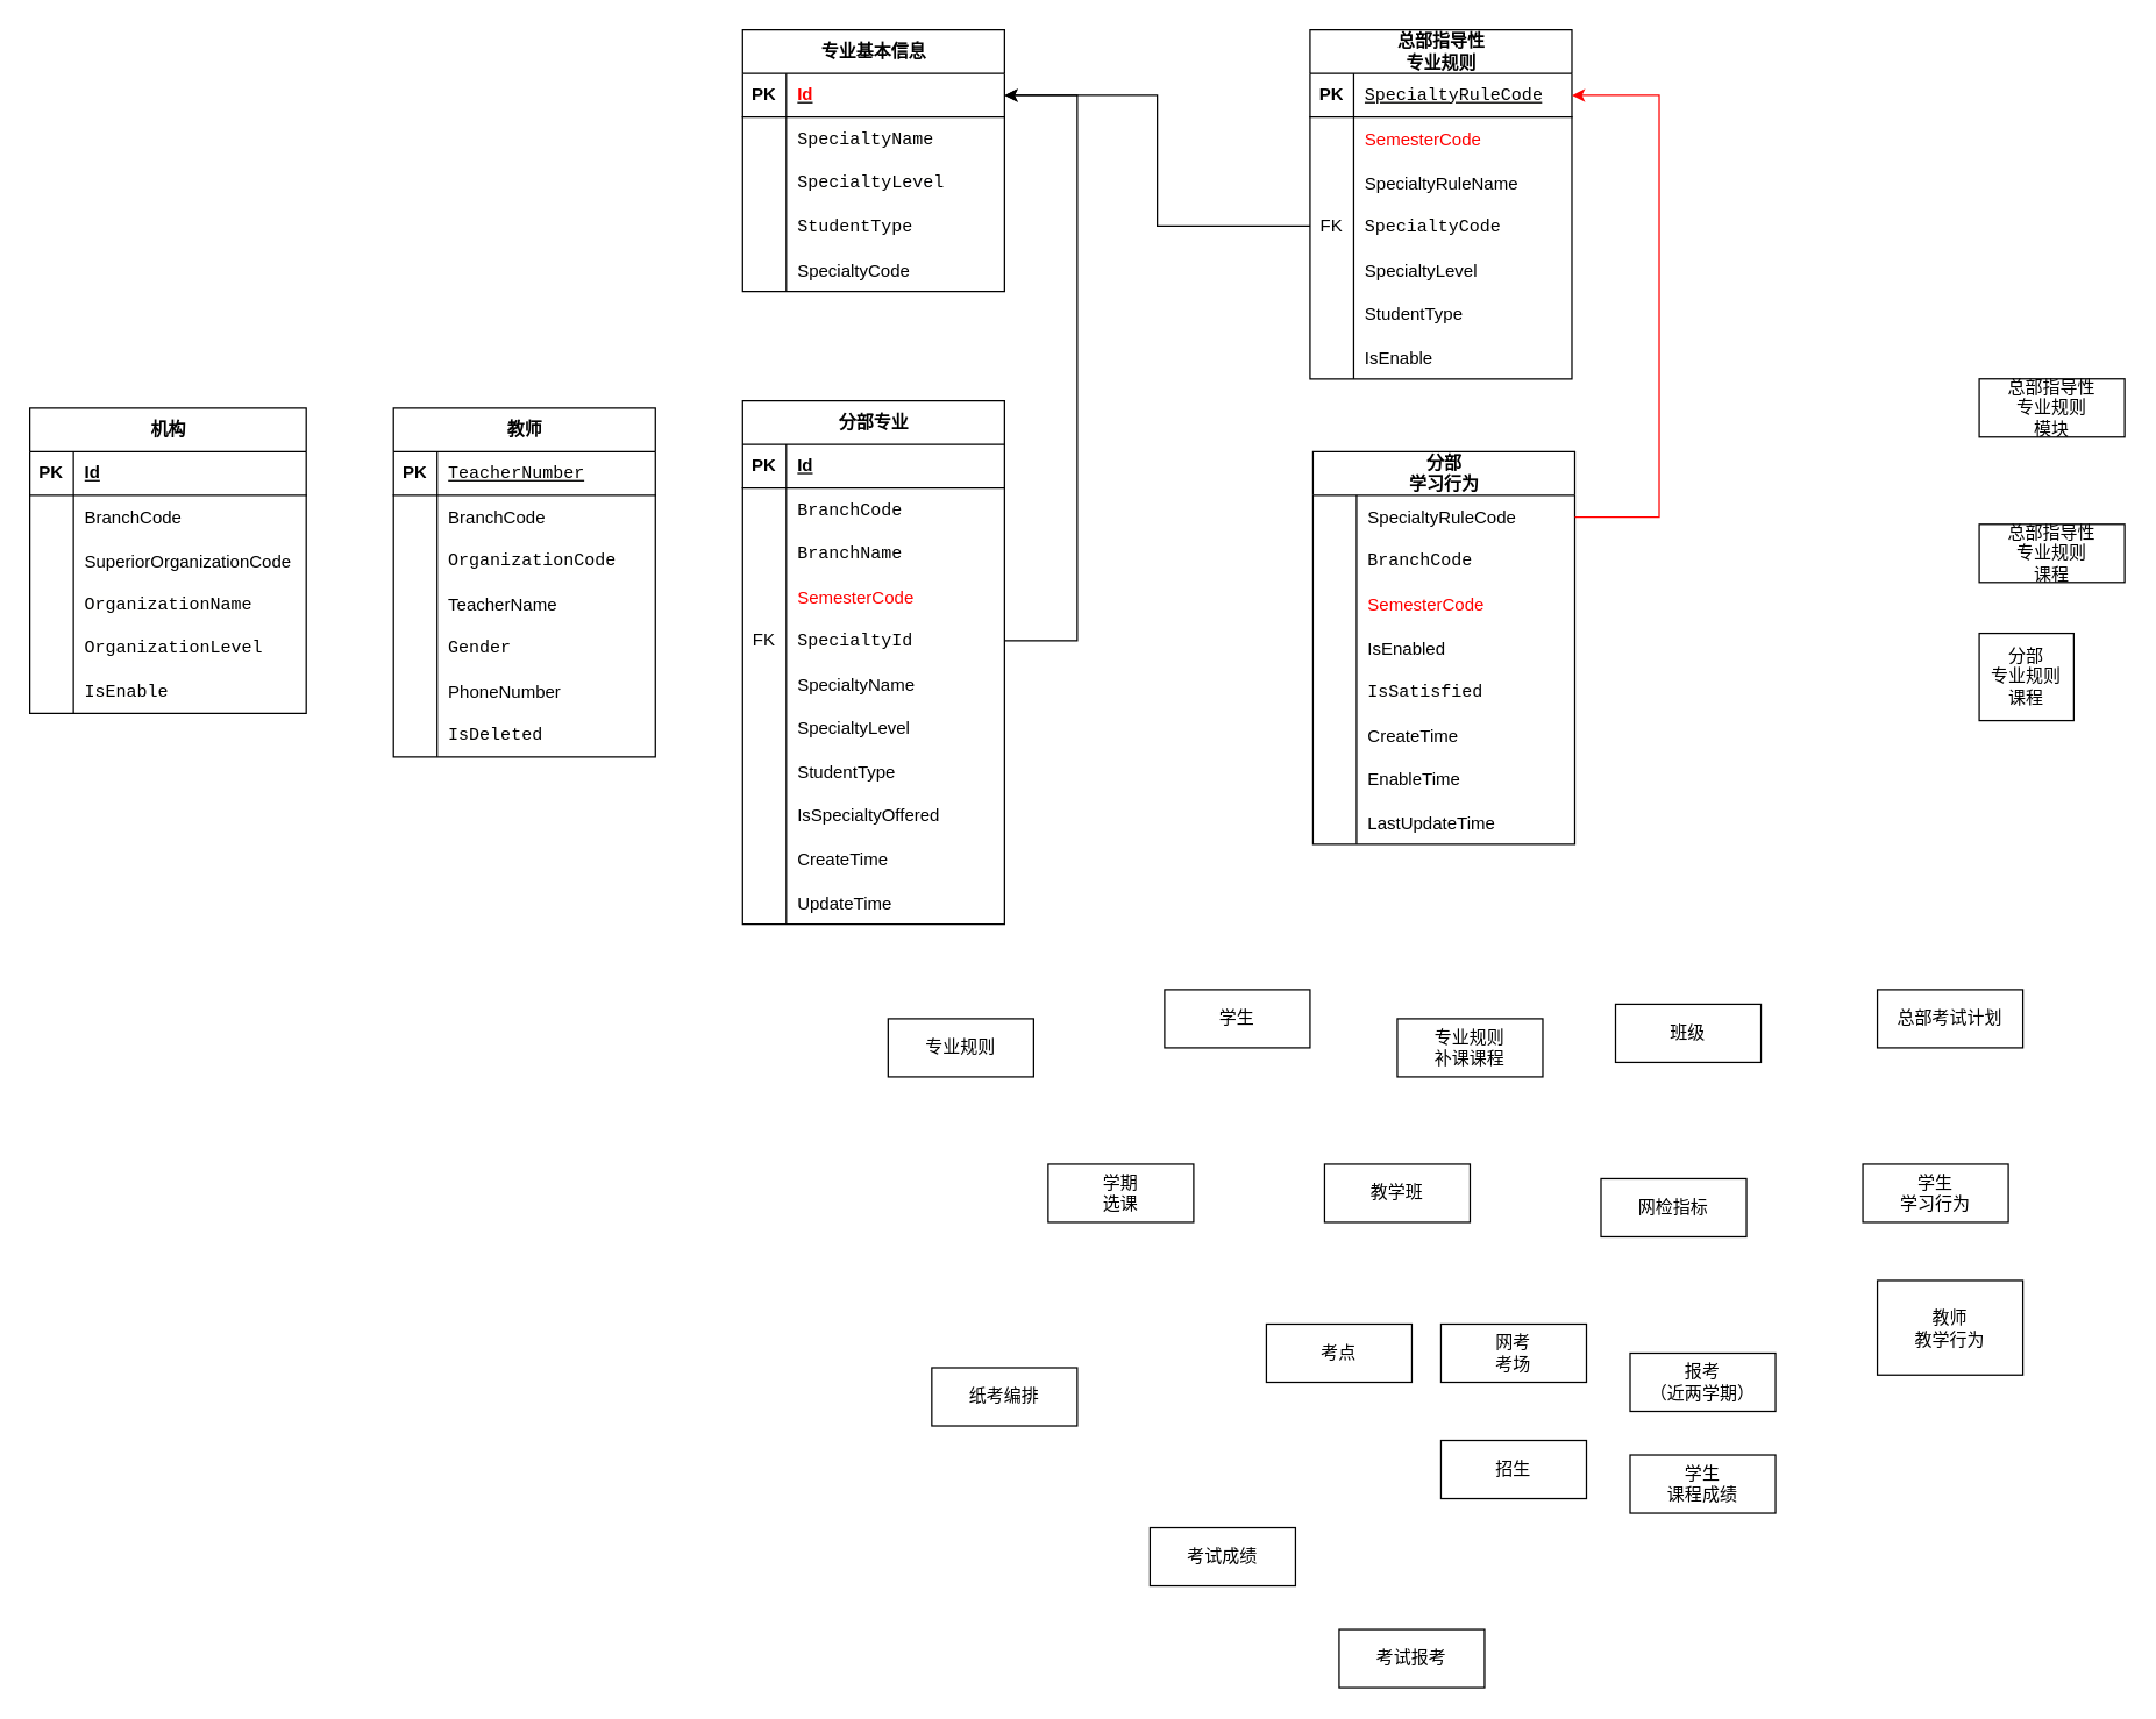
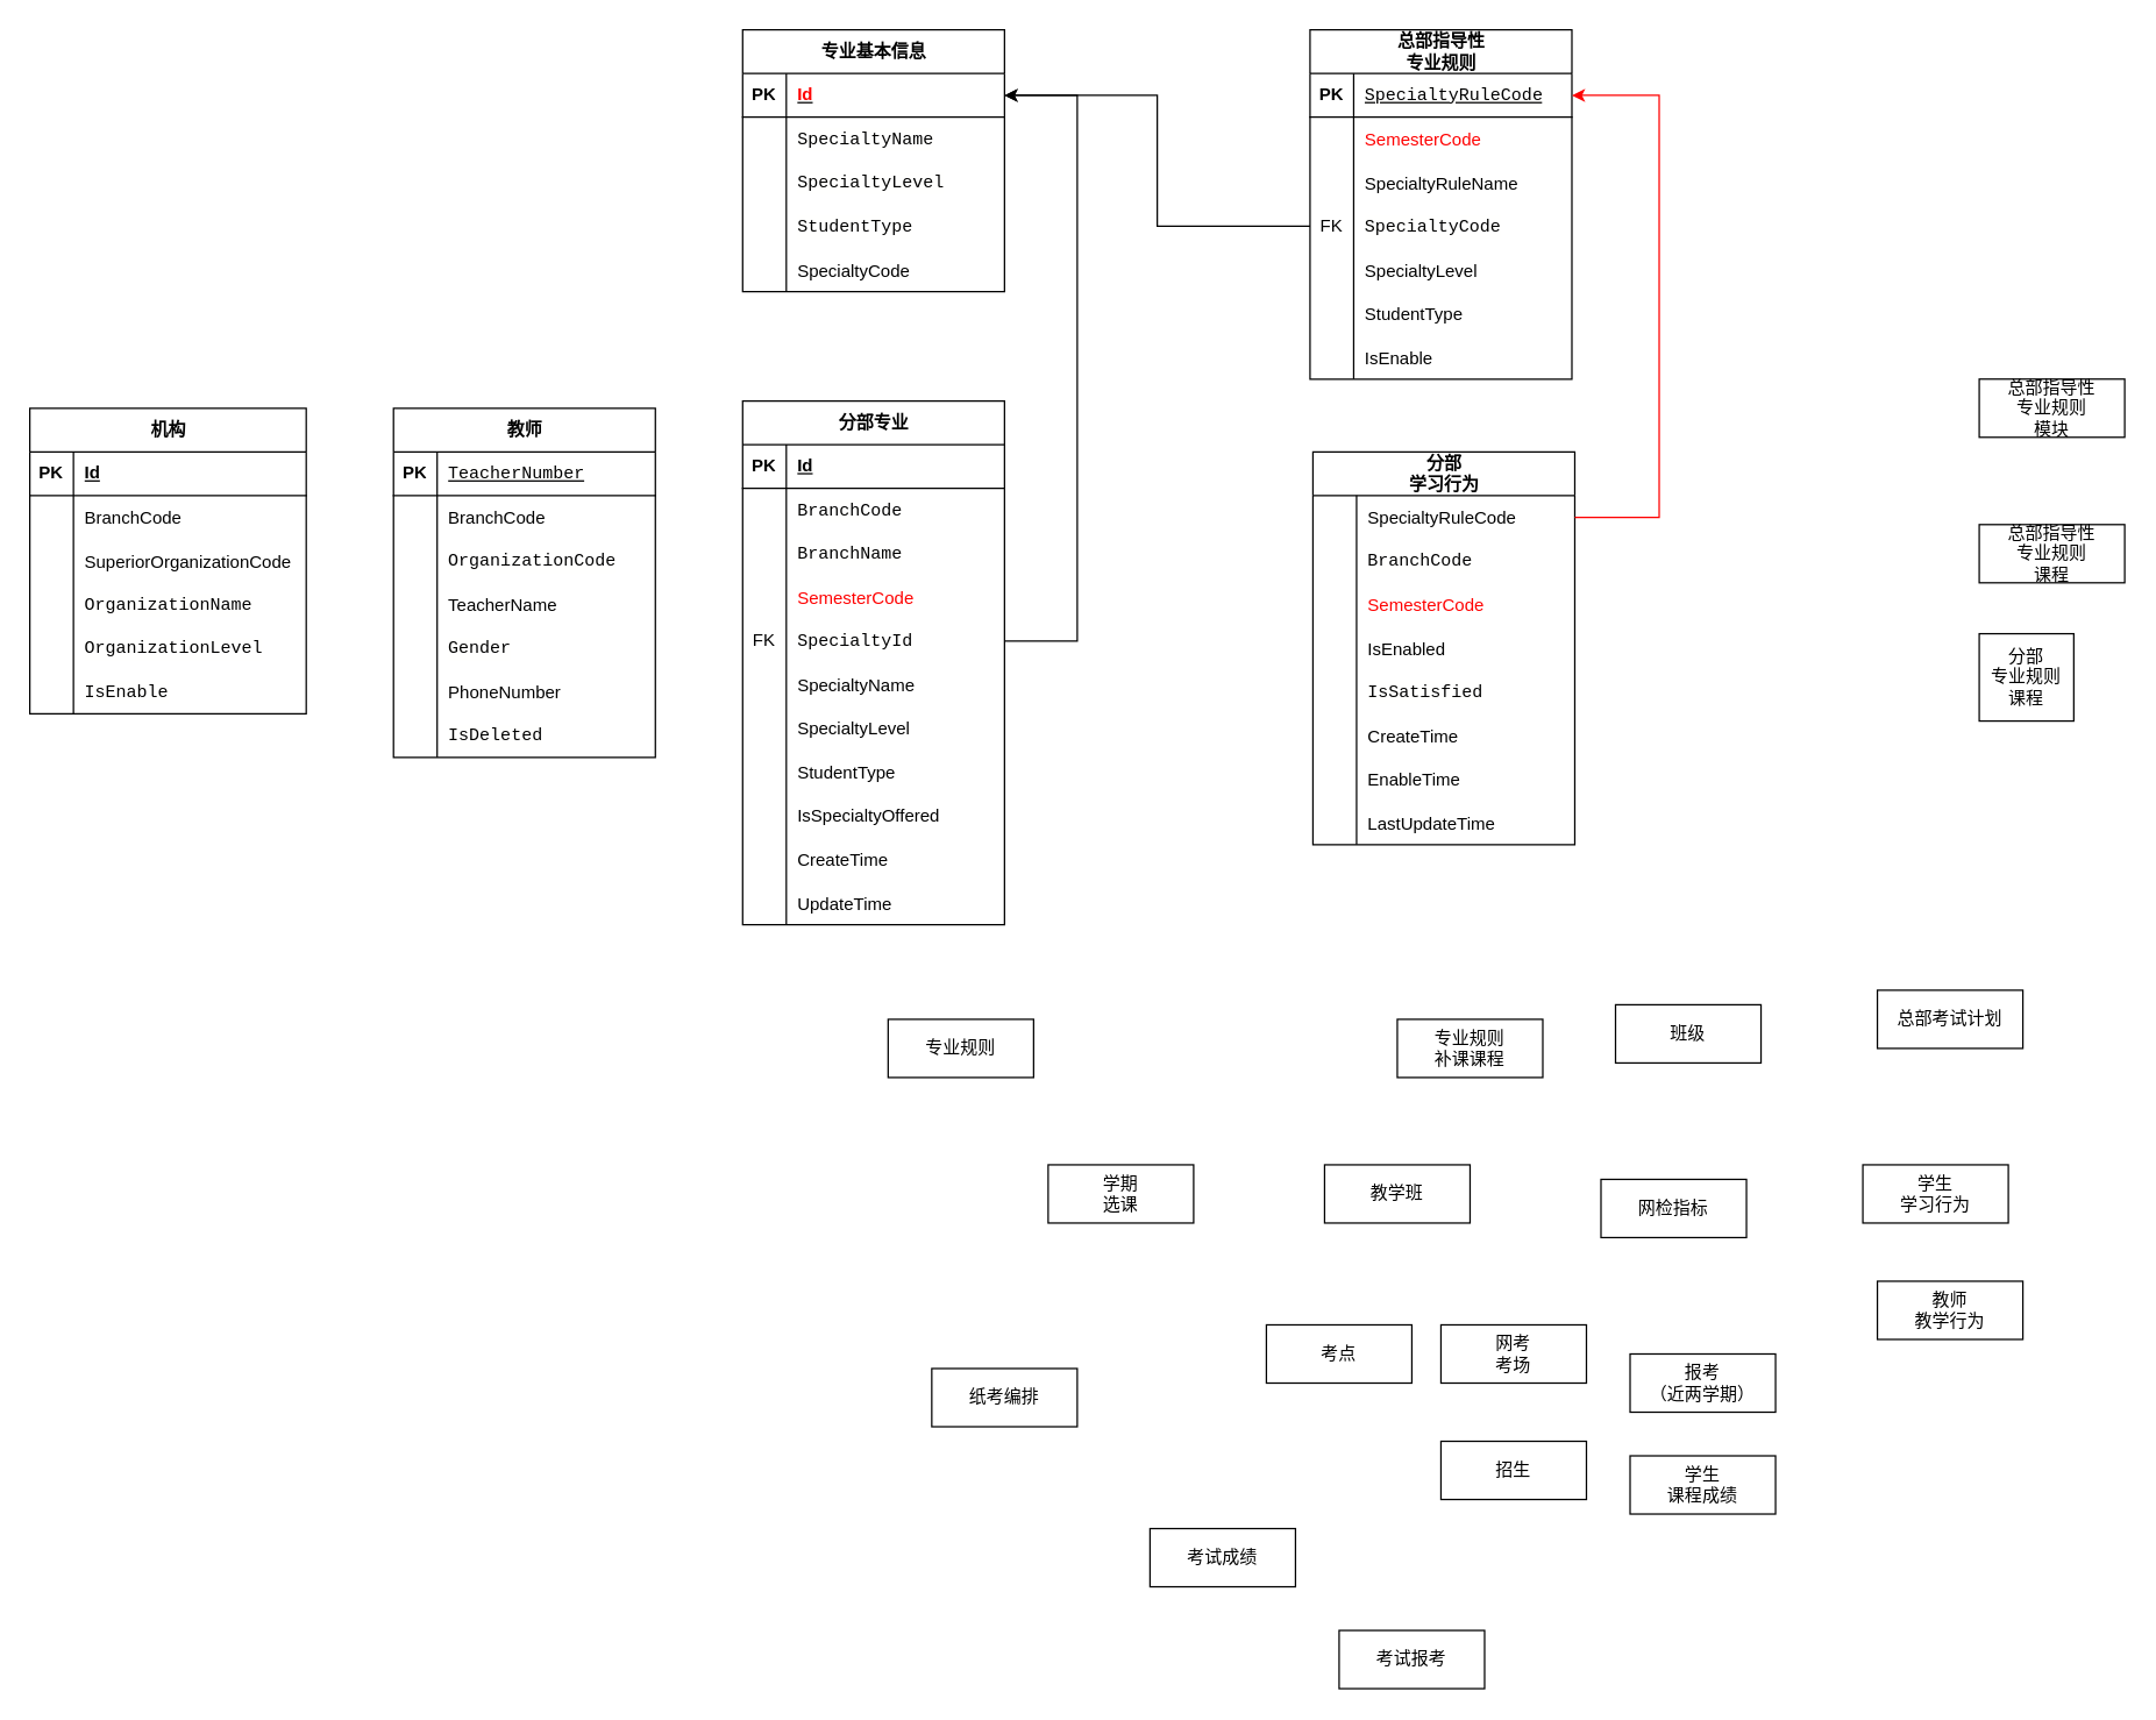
- <mxCell id="9" value="学生" style="whiteSpace=wrap;html=1;align=center;" vertex="1" parent="1"><mxGeometry x="800" y="680" width="100" height="40" as="geometry" /></mxCell>
- <mxCell id="18" value="&lt;div&gt;教师&lt;/div&gt;&lt;div&gt;教学行为&lt;br&gt;&lt;/div&gt;" style="whiteSpace=wrap;html=1;align=center;" vertex="1" parent="1"><mxGeometry x="1290" y="880" width="100" height="65" as="geometry" /></mxCell>
+ <mxCell id="18" value="&lt;div&gt;教师&lt;/div&gt;&lt;div&gt;教学行为&lt;br&gt;&lt;/div&gt;" style="whiteSpace=wrap;html=1;align=center;" vertex="1" parent="1"><mxGeometry x="1290" y="880" width="100" height="40" as="geometry" /></mxCell>
